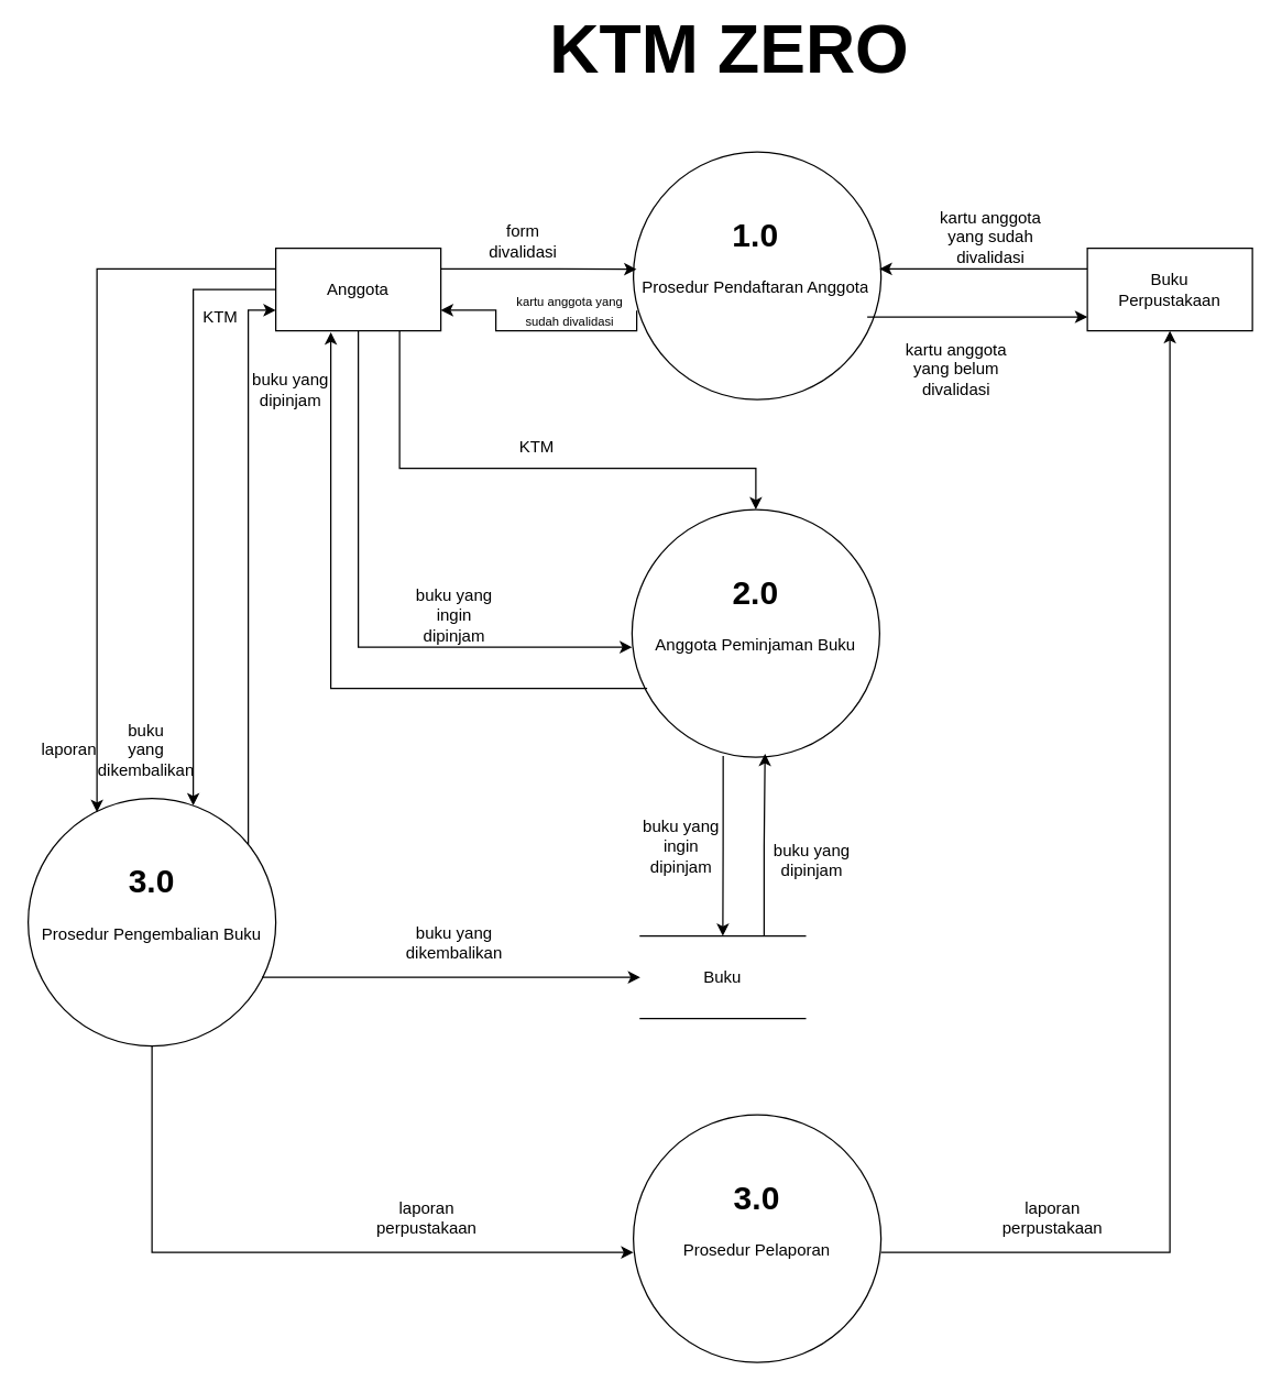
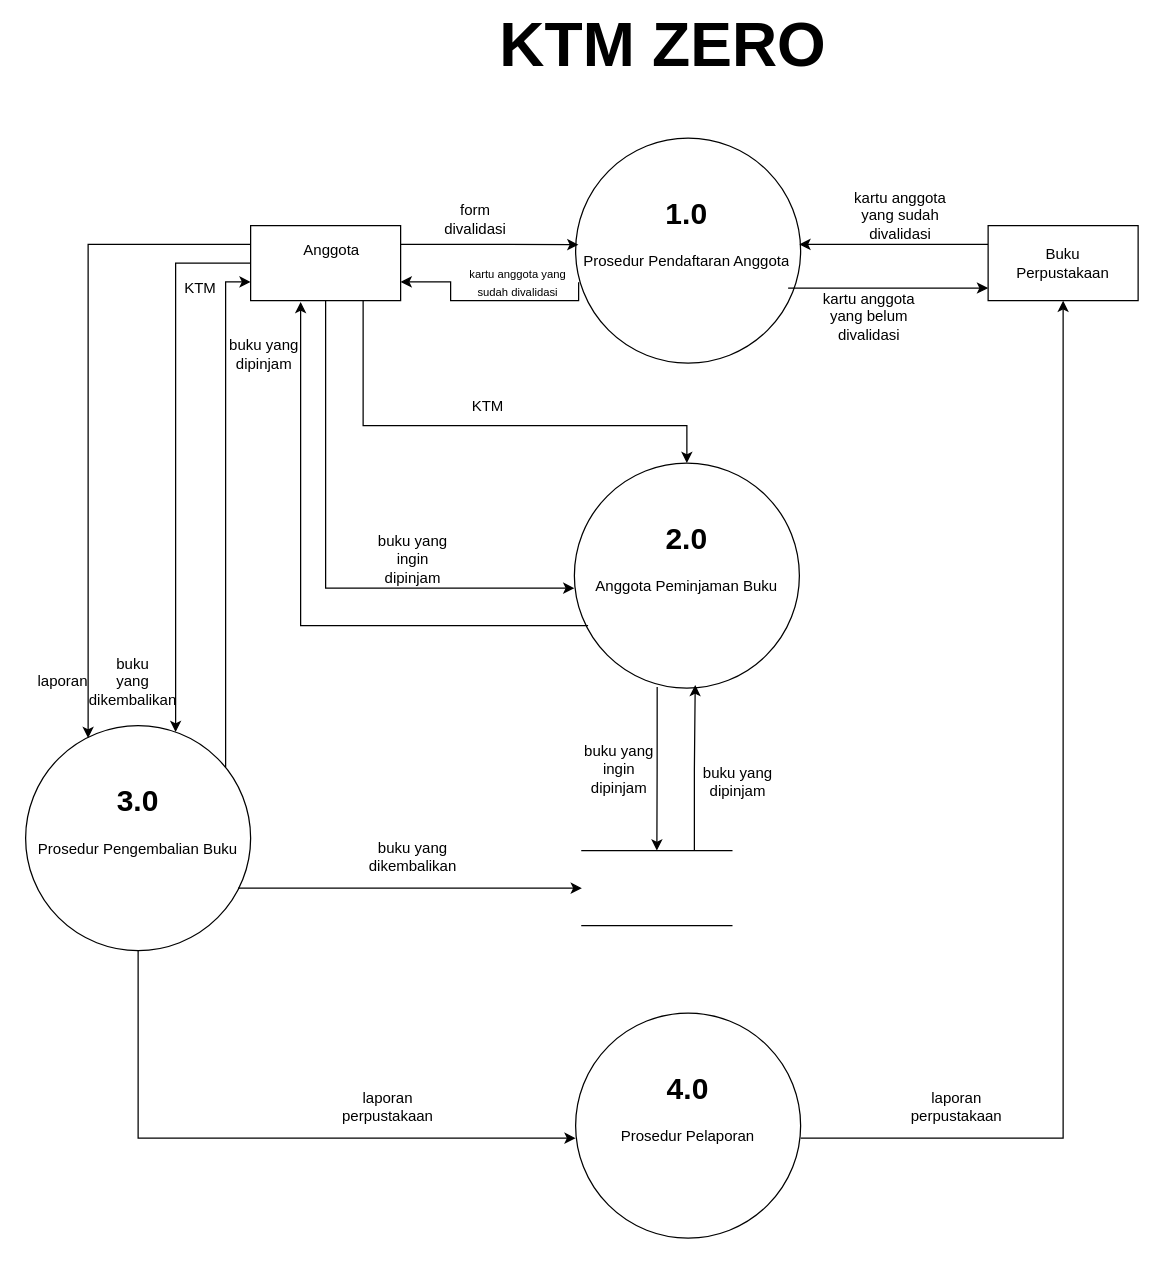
- <mxCell id="13" value="Anggota" style="text;html=1;align=center;verticalAlign=middle;whiteSpace=wrap;rounded=0;" parent="1" vertex="1"><mxGeometry x="230" y="195" width="60" height="30" as="geometry" /></mxCell>
+ <mxCell id="13" value="Anggota" style="text;html=1;align=center;verticalAlign=middle;whiteSpace=wrap;rounded=0;" parent="1" vertex="1"><mxGeometry x="235" y="185" width="60" height="30" as="geometry" /></mxCell>
- <mxCell id="18" value="kartu anggota yang belum divalidasi" style="text;html=1;align=center;verticalAlign=middle;whiteSpace=wrap;rounded=0;" parent="1" vertex="1"><mxGeometry x="655" y="253" width="80" height="30" as="geometry" /></mxCell>
+ <mxCell id="18" value="kartu anggota yang belum divalidasi" style="text;html=1;align=center;verticalAlign=middle;whiteSpace=wrap;rounded=0;" parent="1" vertex="1"><mxGeometry x="655" y="238" width="80" height="30" as="geometry" /></mxCell>
- <mxCell id="29" value="Buku" style="text;html=1;align=center;verticalAlign=middle;whiteSpace=wrap;rounded=0;" parent="1" vertex="1"><mxGeometry x="495" y="695" width="60" height="30" as="geometry" /></mxCell>
- <mxCell id="41" value="&lt;h1 style=&quot;margin-top: 0px;&quot;&gt;3.0&lt;/h1&gt;&lt;div&gt;Prosedur Pelaporan&lt;/div&gt;" style="text;html=1;whiteSpace=wrap;overflow=hidden;rounded=0;align=center;" parent="1" vertex="1"><mxGeometry x="460" y="850" width="180" height="120" as="geometry" /></mxCell>
+ <mxCell id="41" value="&lt;h1 style=&quot;margin-top: 0px;&quot;&gt;4.0&lt;/h1&gt;&lt;div&gt;Prosedur Pelaporan&lt;/div&gt;" style="text;html=1;whiteSpace=wrap;overflow=hidden;rounded=0;align=center;" parent="1" vertex="1"><mxGeometry x="460" y="850" width="180" height="120" as="geometry" /></mxCell>
